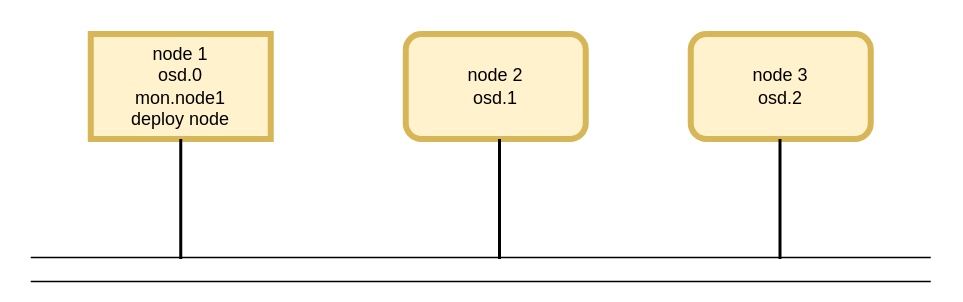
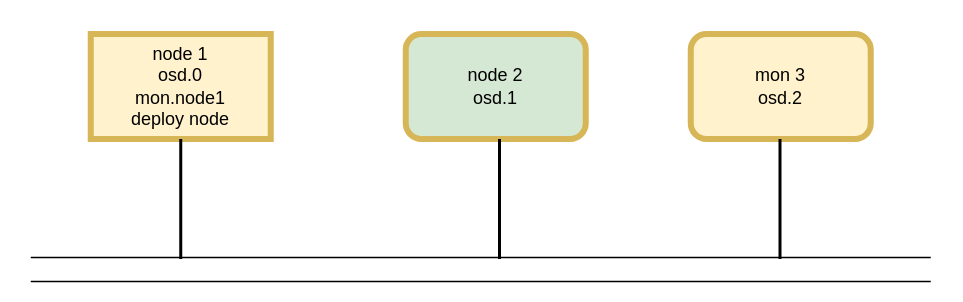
- <mxCell id="3" value="node 2&lt;br&gt;osd.1&lt;br&gt;" style="rounded=1;whiteSpace=wrap;html=1;fillColor=#fff2cc;strokeColor=#d6b656;strokeWidth=4;" parent="1" vertex="1"><mxGeometry x="270" y="20" width="120" height="70" as="geometry" /></mxCell>
+ <mxCell id="3" value="node 2&lt;br&gt;osd.1&lt;br&gt;" style="rounded=1;whiteSpace=wrap;html=1;fillColor=#d5e8d4;strokeColor=#d6b656;strokeWidth=4;" parent="1" vertex="1"><mxGeometry x="270" y="20" width="120" height="70" as="geometry" /></mxCell>
- <mxCell id="4" value="node 3&lt;br&gt;osd.2&lt;br&gt;" style="rounded=1;whiteSpace=wrap;html=1;strokeWidth=4;fillColor=#fff2cc;strokeColor=#d6b656;" parent="1" vertex="1"><mxGeometry x="460" y="20" width="120" height="70" as="geometry" /></mxCell>
+ <mxCell id="4" value="mon 3&lt;br&gt;osd.2&lt;br&gt;" style="rounded=1;whiteSpace=wrap;html=1;strokeWidth=4;fillColor=#fff2cc;strokeColor=#d6b656;" parent="1" vertex="1"><mxGeometry x="460" y="20" width="120" height="70" as="geometry" /></mxCell>
